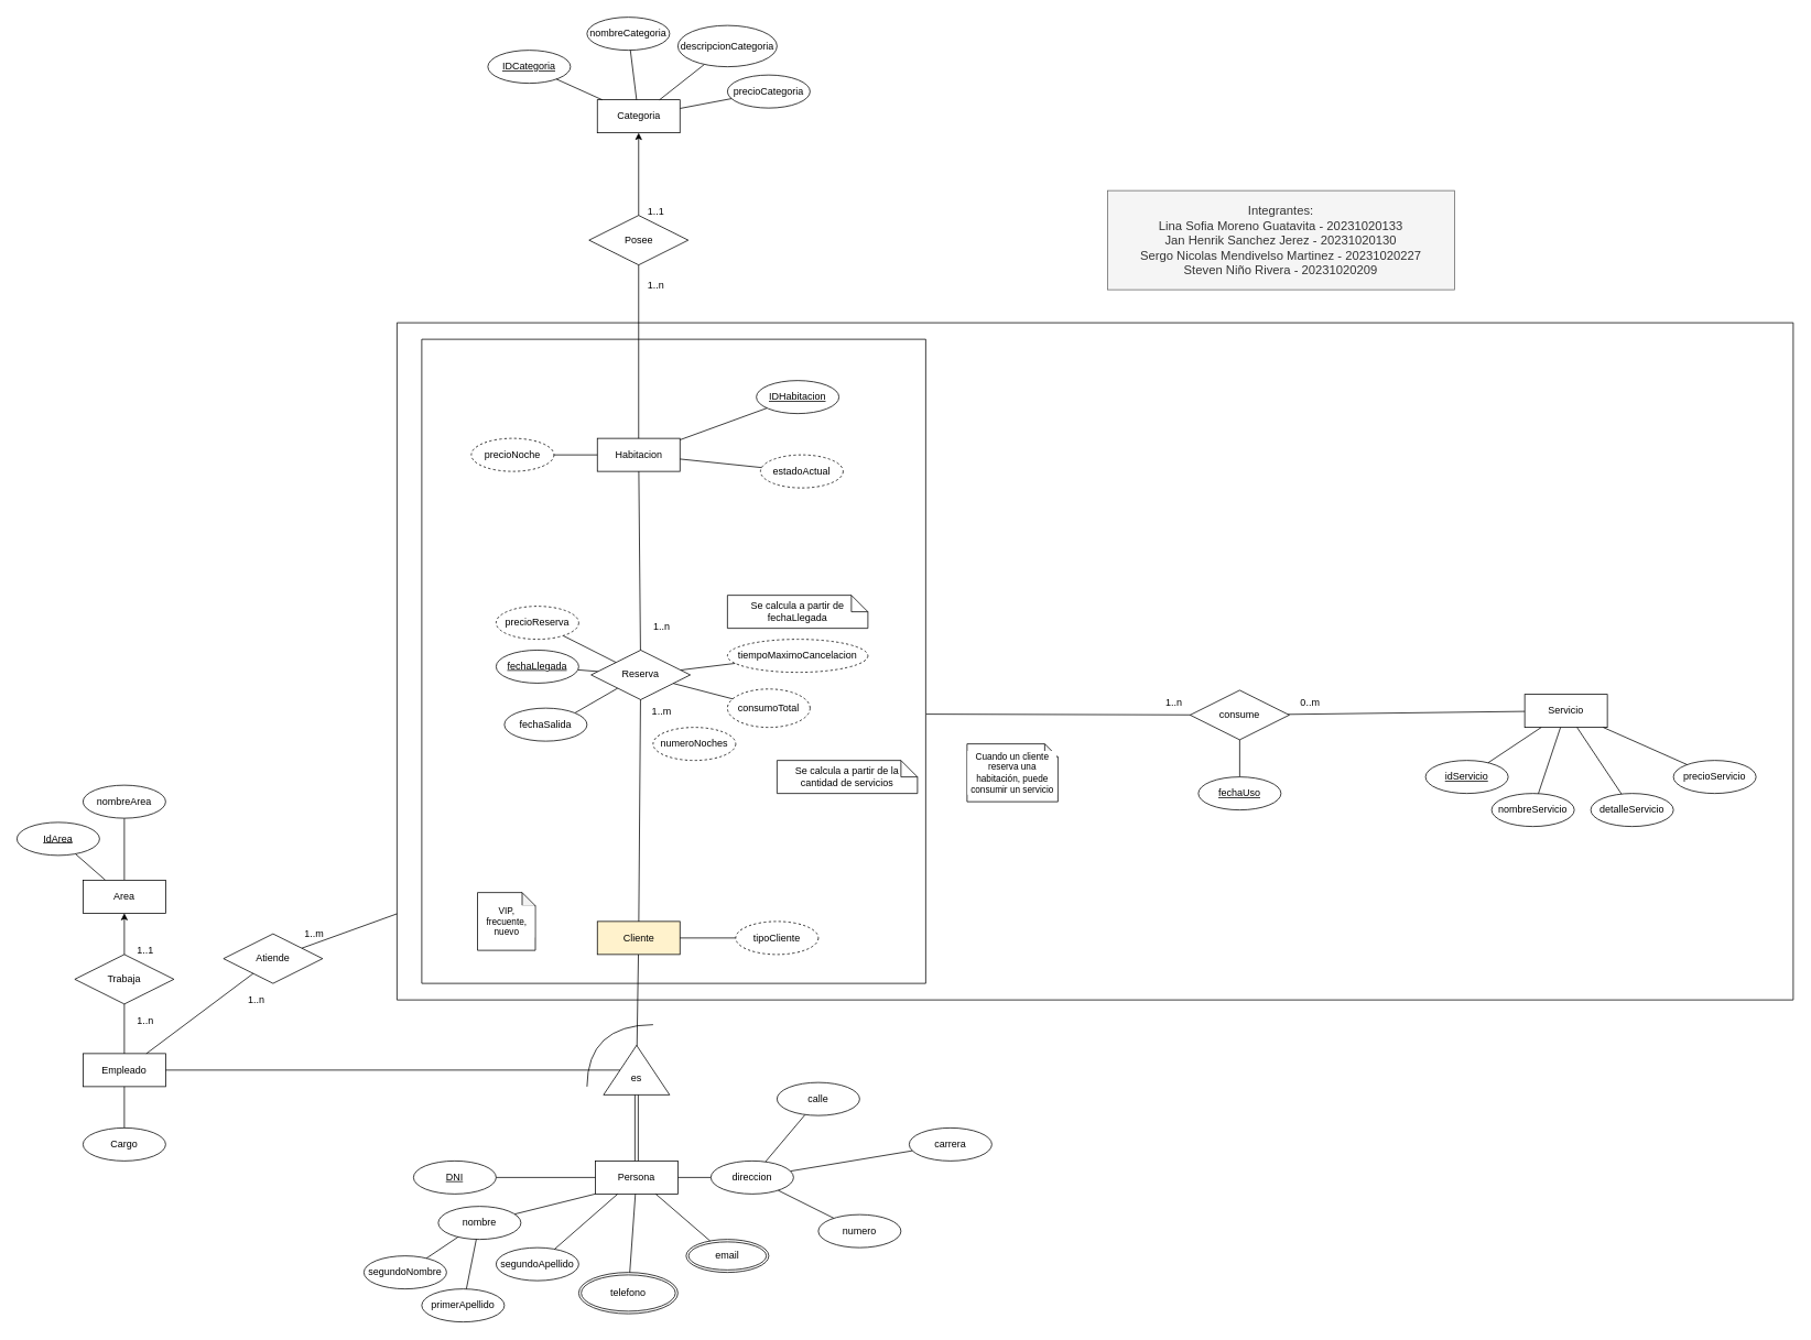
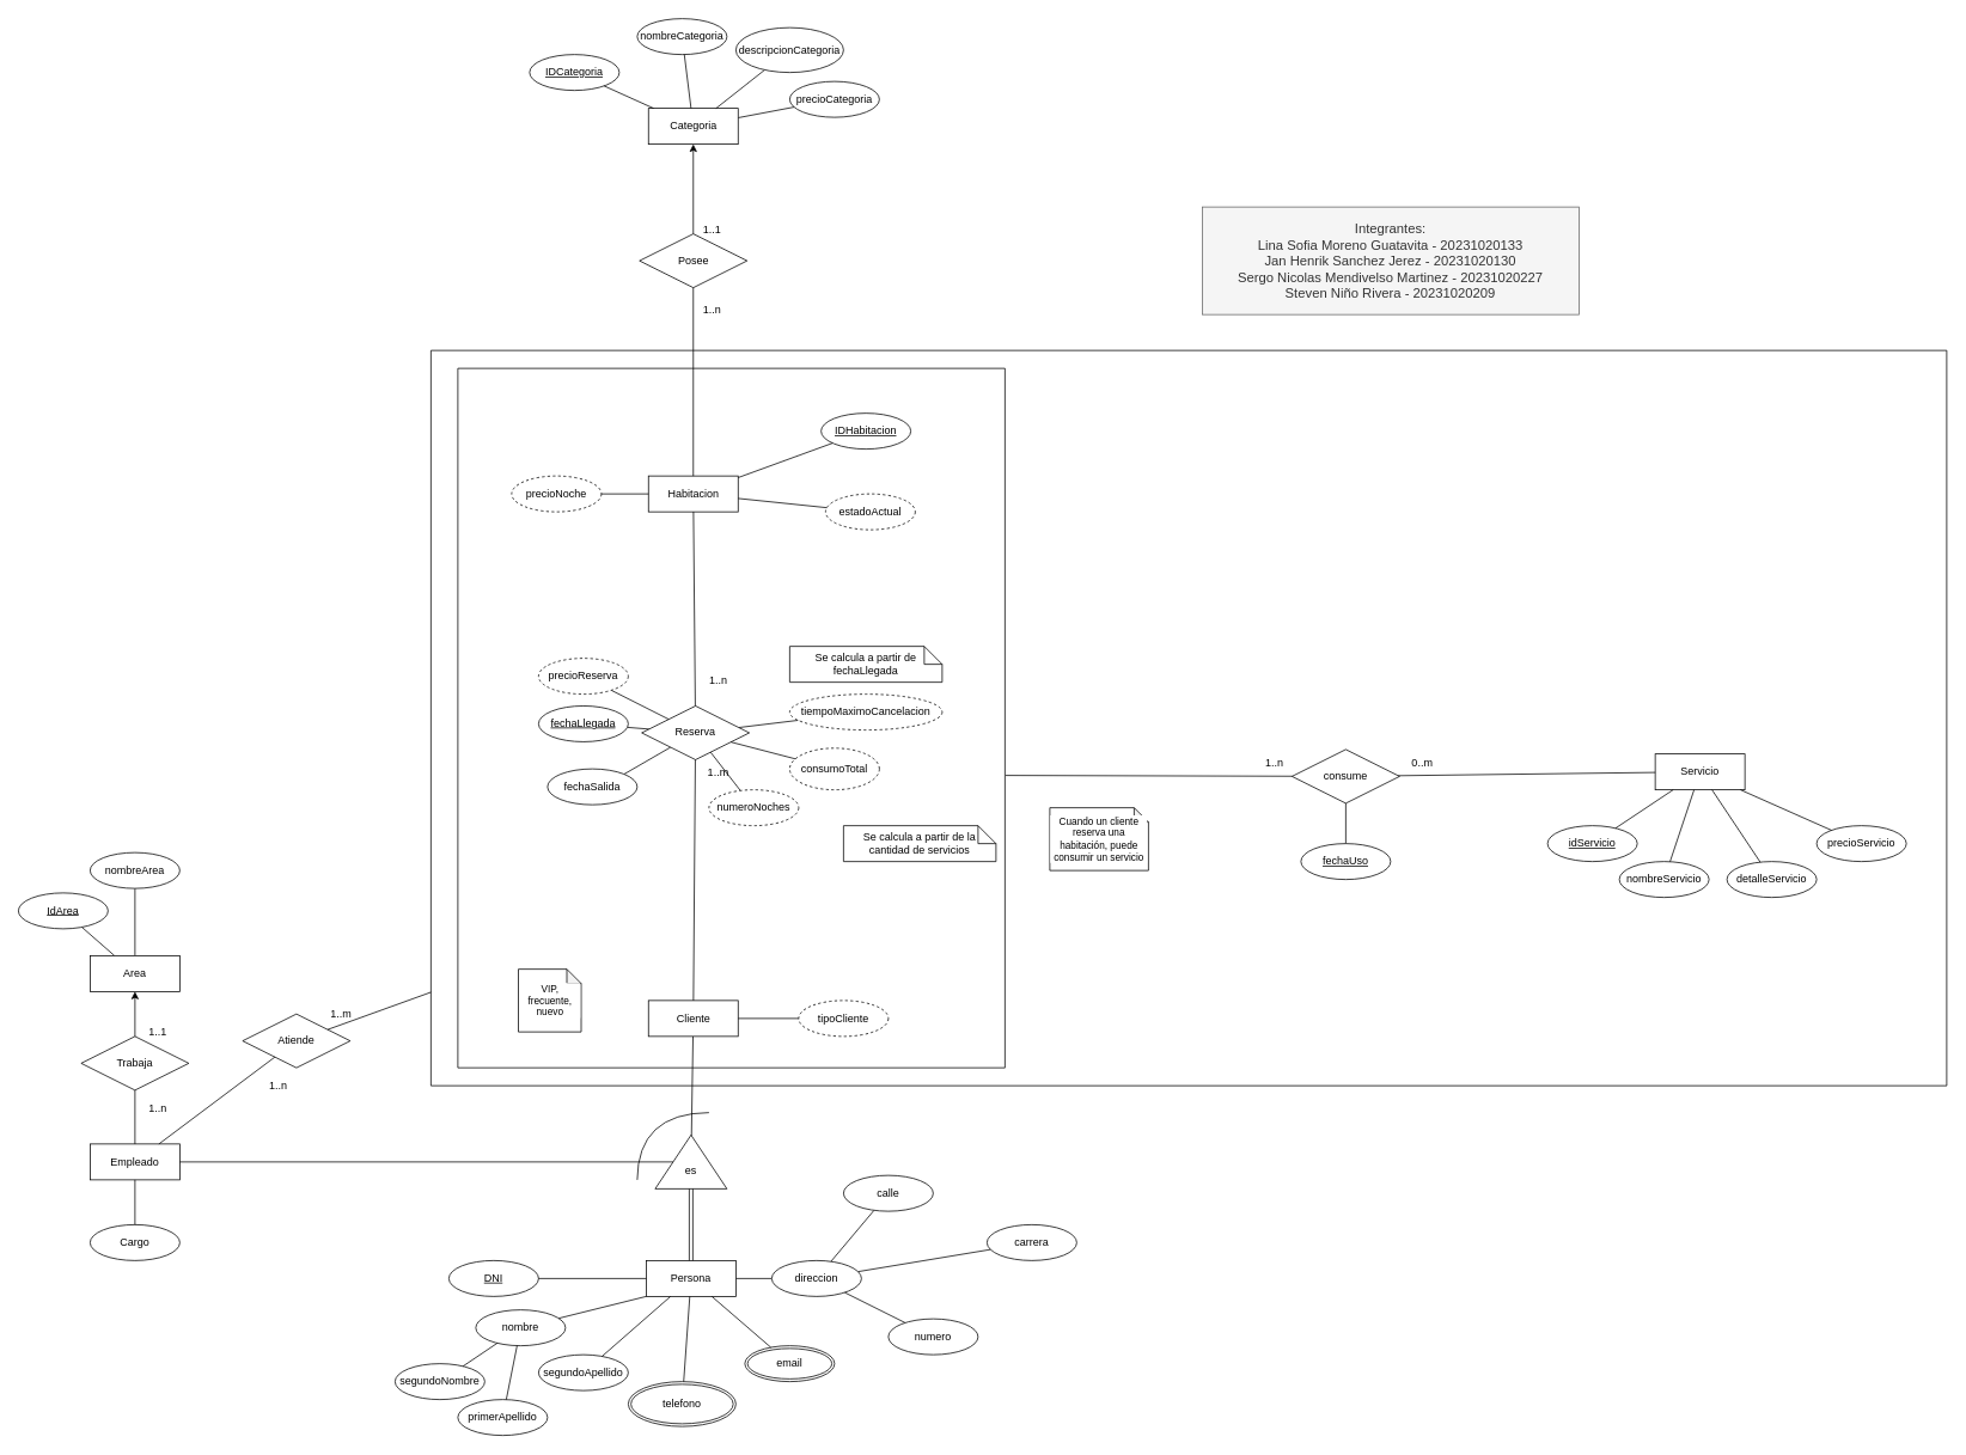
+ <mxCell id="113" value="" style="endArrow=none;html=1;rounded=0;" parent="1" source="88" target="104" edge="1"><mxGeometry relative="1" as="geometry"><mxPoint x="720" y="910" as="sourcePoint" /><mxPoint x="880" y="910" as="targetPoint" /></mxGeometry></mxCell>
- <mxCell id="76" value="Cliente" style="whiteSpace=wrap;html=1;align=center;fillColor=#fff2cc;" parent="75" vertex="1"><mxGeometry x="212.5" y="705" width="100" height="40" as="geometry" /></mxCell>
+ <mxCell id="76" value="Cliente" style="whiteSpace=wrap;html=1;align=center;" parent="75" vertex="1"><mxGeometry x="212.5" y="705" width="100" height="40" as="geometry" /></mxCell>
